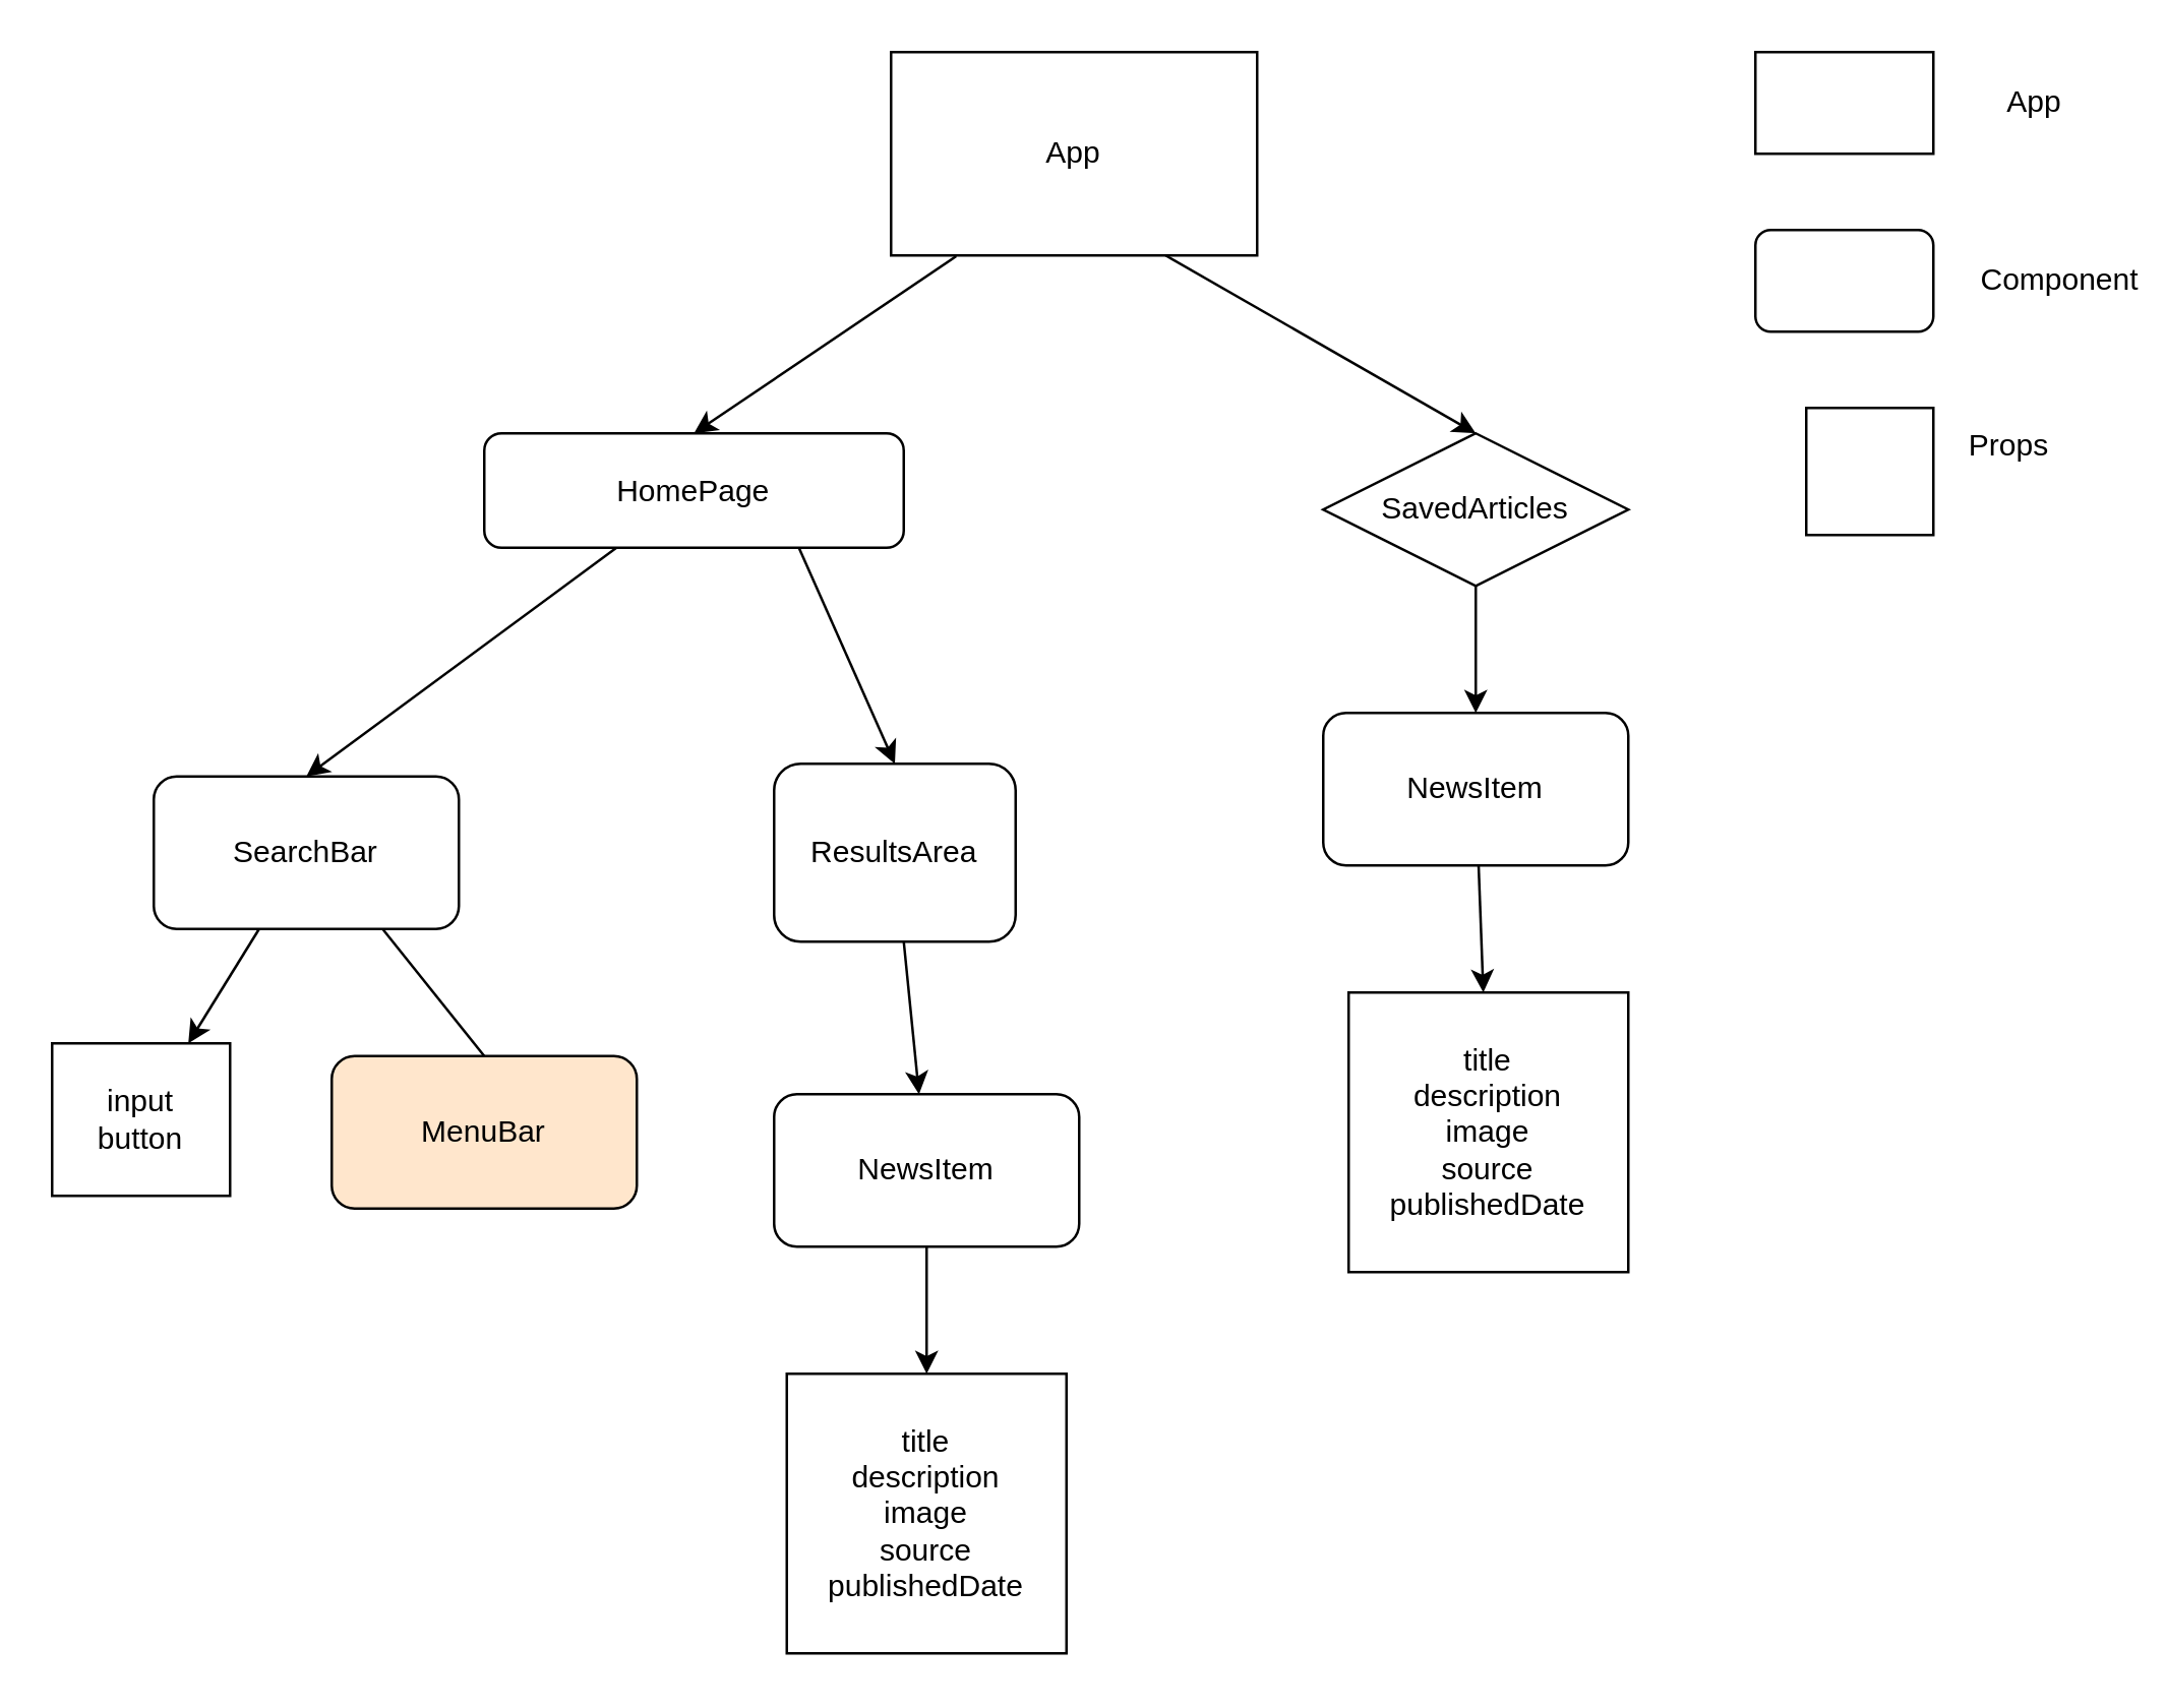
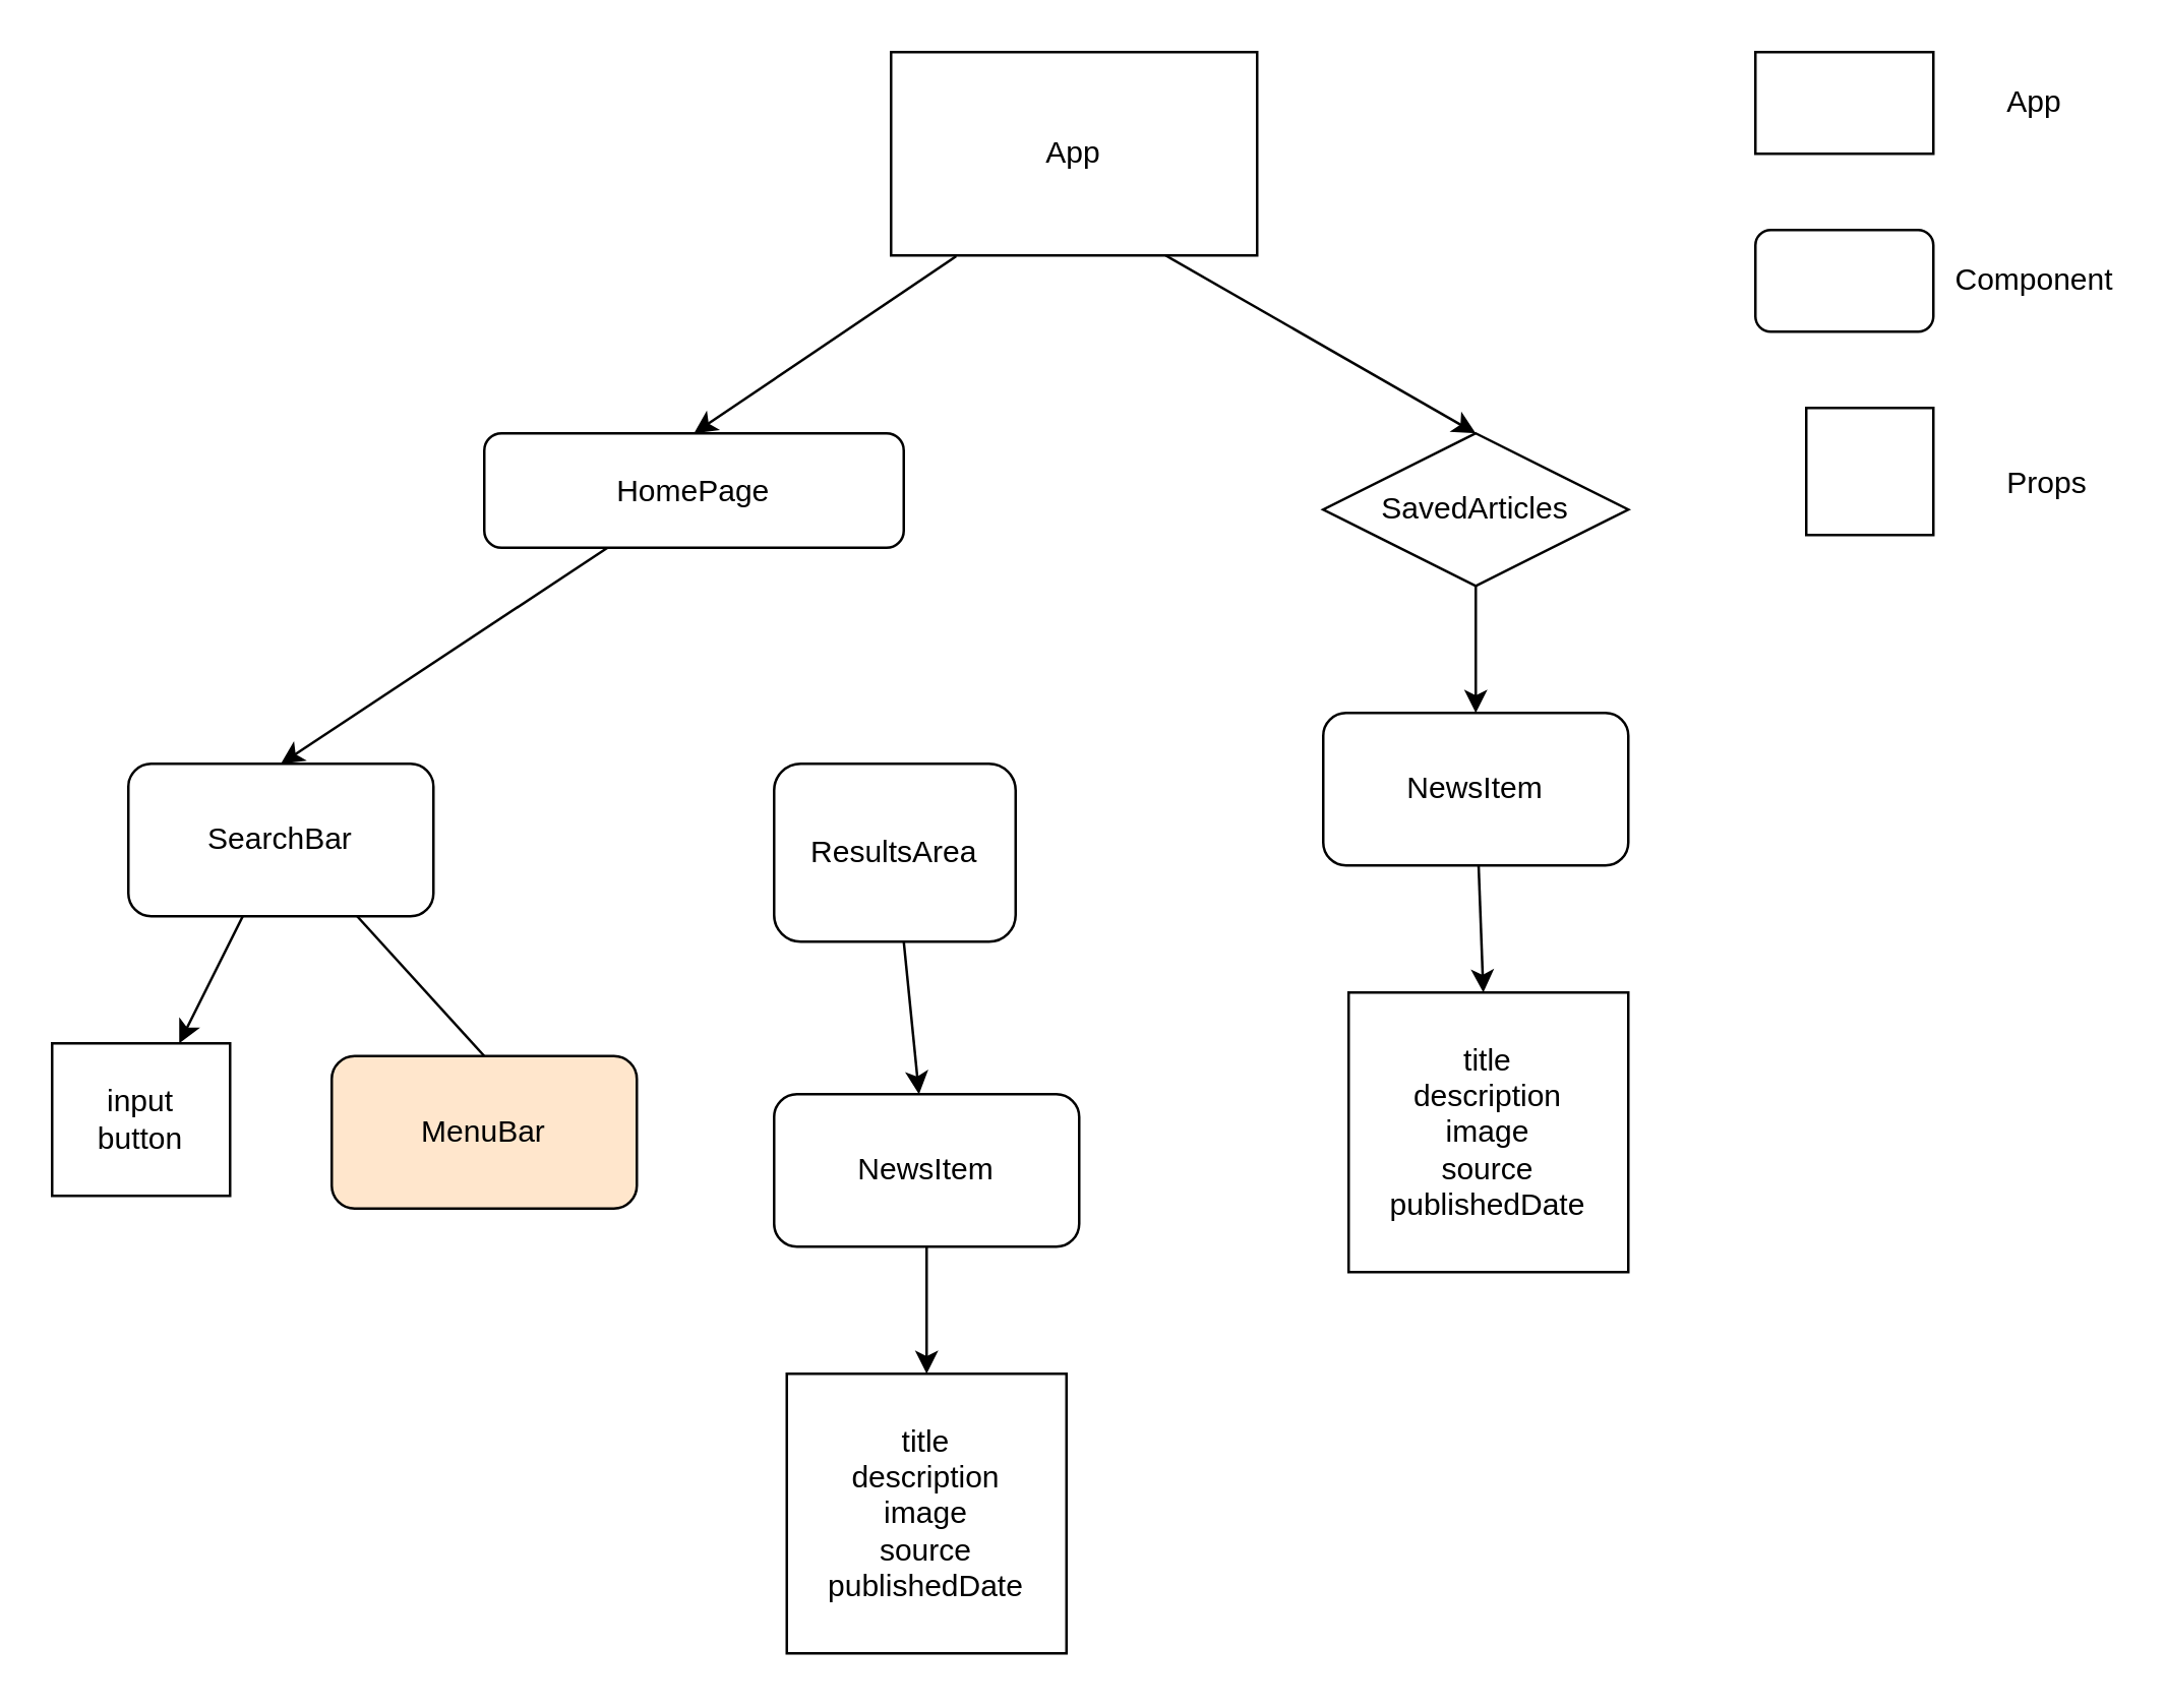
- <mxCell id="20" value="Component" style="text;html=1;strokeColor=none;fillColor=none;align=center;verticalAlign=middle;whiteSpace=wrap;rounded=0;" parent="1" vertex="1"><mxGeometry x="780" y="95" width="60" height="30" as="geometry" /></mxCell>
+ <mxCell id="20" value="Component" style="text;html=1;strokeColor=none;fillColor=none;align=center;verticalAlign=middle;whiteSpace=wrap;rounded=0;" parent="1" vertex="1"><mxGeometry x="770" y="95" width="60" height="30" as="geometry" /></mxCell>
- <mxCell id="22" value="Props" style="text;html=1;strokeColor=none;fillColor=none;align=center;verticalAlign=middle;whiteSpace=wrap;rounded=0;" parent="1" vertex="1"><mxGeometry x="760" y="160" width="60" height="30" as="geometry" /></mxCell>
+ <mxCell id="22" value="Props" style="text;html=1;strokeColor=none;fillColor=none;align=center;verticalAlign=middle;whiteSpace=wrap;rounded=0;" parent="1" vertex="1"><mxGeometry x="775" y="175" width="60" height="30" as="geometry" /></mxCell>
- <mxCell id="6" style="edgeStyle=none;html=1;exitX=0.75;exitY=1;exitDx=0;exitDy=0;entryX=0.5;entryY=0;entryDx=0;entryDy=0;" parent="1" source="7" target="14" edge="1"><mxGeometry relative="1" as="geometry"><mxPoint x="340" y="280" as="targetPoint" /></mxGeometry></mxCell>
- <mxCell id="12" value="SearchBar" style="rounded=1;whiteSpace=wrap;html=1;" parent="1" vertex="1"><mxGeometry x="60" y="305" width="120" height="60" as="geometry" /></mxCell>
+ <mxCell id="12" value="SearchBar" style="rounded=1;whiteSpace=wrap;html=1;" parent="1" vertex="1"><mxGeometry x="50" y="300" width="120" height="60" as="geometry" /></mxCell>
